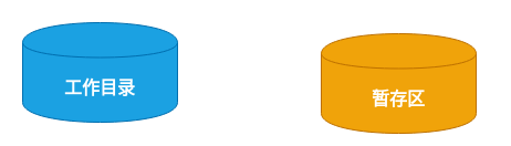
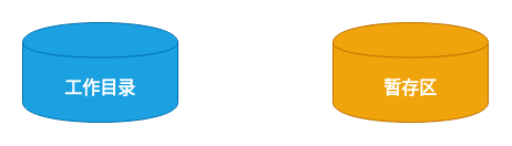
- <mxCell id="3" value="暂存区" style="shape=cylinder;whiteSpace=wrap;html=1;boundedLbl=1;backgroundOutline=1;fillColor=#f0a30a;strokeColor=#BD7000;fontColor=#ffffff;fontSize=16;fontStyle=1" vertex="1" parent="1"><mxGeometry x="290" y="30" width="140" height="90" as="geometry" /></mxCell>
+ <mxCell id="3" value="暂存区" style="shape=cylinder;whiteSpace=wrap;html=1;boundedLbl=1;backgroundOutline=1;fillColor=#f0a30a;strokeColor=#BD7000;fontColor=#ffffff;fontSize=16;fontStyle=1" vertex="1" parent="1"><mxGeometry x="300" y="20" width="140" height="90" as="geometry" /></mxCell>
